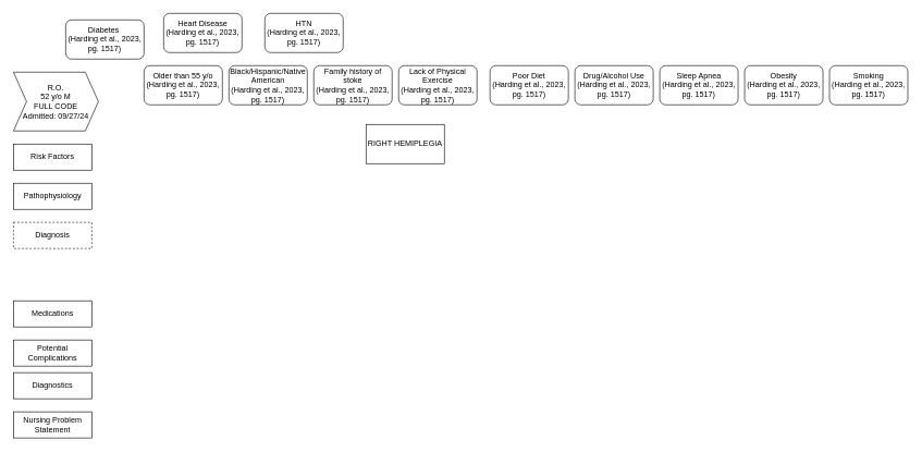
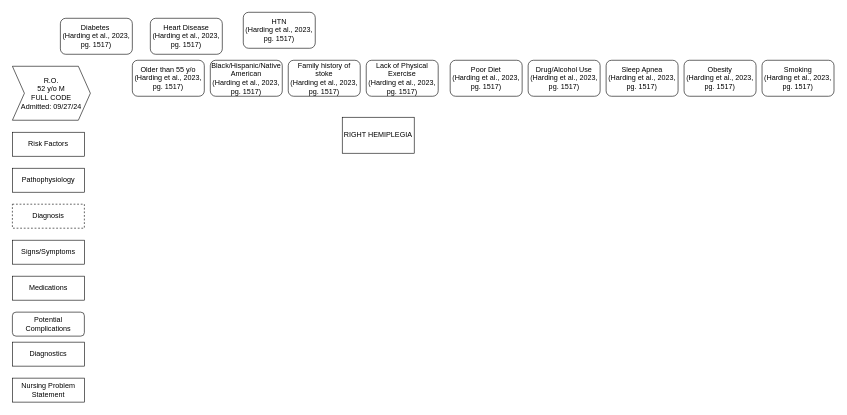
- <mxCell id="15" value="Heart Disease&lt;div&gt;(Harding et al., 2023, pg. 1517)&lt;br&gt;&lt;/div&gt;" style="rounded=1;whiteSpace=wrap;html=1;" vertex="1" parent="1"><mxGeometry x="250" y="20" width="120" height="60" as="geometry" /></mxCell>
+ <mxCell id="15" value="Heart Disease&lt;div&gt;(Harding et al., 2023, pg. 1517)&lt;br&gt;&lt;/div&gt;" style="rounded=1;whiteSpace=wrap;html=1;" vertex="1" parent="1"><mxGeometry x="250" y="30" width="120" height="60" as="geometry" /></mxCell>
- <mxCell id="23" value="RIGHT HEMIPLEGIA" style="rounded=0;whiteSpace=wrap;html=1;" vertex="1" parent="1"><mxGeometry x="560" y="190" width="120" height="60" as="geometry" /></mxCell>
+ <mxCell id="23" value="RIGHT HEMIPLEGIA" style="rounded=0;whiteSpace=wrap;html=1;" vertex="1" parent="1"><mxGeometry x="570" y="195" width="120" height="60" as="geometry" /></mxCell>
+ <mxCell id="6" value="Signs/Symptoms" style="whiteSpace=wrap;html=1;rounded=0;" vertex="1" parent="1"><mxGeometry x="20" y="400" width="120" height="40" as="geometry" /></mxCell>
- <mxCell id="8" value="Potential Complications" style="whiteSpace=wrap;html=1;rounded=0;" vertex="1" parent="1"><mxGeometry x="20" y="520" width="120" height="40" as="geometry" /></mxCell>
+ <mxCell id="8" value="Potential Complications" style="whiteSpace=wrap;html=1;rounded=1;" vertex="1" parent="1"><mxGeometry x="20" y="520" width="120" height="40" as="geometry" /></mxCell>
